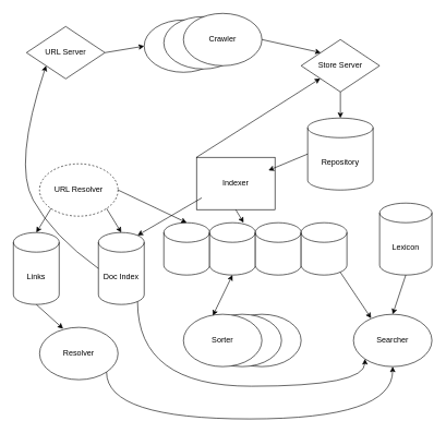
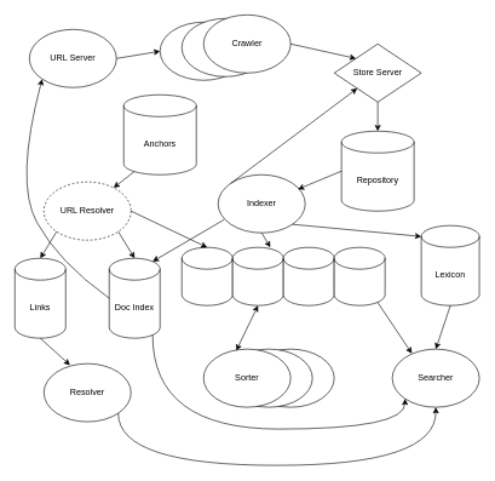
- <mxCell id="2" value="URL Server" style="rhombus;whiteSpace=wrap;html=1;" vertex="1" parent="1"><mxGeometry x="40" y="40" width="120" height="80" as="geometry" /></mxCell>
+ <mxCell id="2" value="URL Server" style="ellipse;whiteSpace=wrap;html=1;" vertex="1" parent="1"><mxGeometry x="40" y="40" width="120" height="80" as="geometry" /></mxCell>
+ <mxCell id="7" value="Anchors" style="shape=cylinder3;whiteSpace=wrap;html=1;boundedLbl=1;backgroundOutline=1;size=15;" vertex="1" parent="1"><mxGeometry x="170" y="130" width="100" height="110" as="geometry" /></mxCell>
+ <mxCell id="25" value="" style="endArrow=classic;html=1;rounded=0;exitX=0.145;exitY=1;exitDx=0;exitDy=-4.35;exitPerimeter=0;entryX=0.8;entryY=0.1;entryDx=0;entryDy=0;entryPerimeter=0;" edge="1" parent="1" source="7" target="4"><mxGeometry width="50" height="50" relative="1" as="geometry"><mxPoint x="370" y="210" as="sourcePoint" /><mxPoint x="420" y="160" as="targetPoint" /></mxGeometry></mxCell>
- <mxCell id="6" value="Indexer" style="whiteSpace=wrap;html=1;rounded=0;" vertex="1" parent="1"><mxGeometry x="300" y="240" width="120" height="80" as="geometry" /></mxCell>
+ <mxCell id="6" value="Indexer" style="ellipse;whiteSpace=wrap;html=1;" vertex="1" parent="1"><mxGeometry x="300" y="240" width="120" height="80" as="geometry" /></mxCell>
+ <mxCell id="34" value="" style="endArrow=classic;html=1;rounded=0;exitX=1;exitY=1;exitDx=0;exitDy=0;entryX=0;entryY=0;entryDx=0;entryDy=15;entryPerimeter=0;" edge="1" parent="1" source="6" target="17"><mxGeometry width="50" height="50" relative="1" as="geometry"><mxPoint x="440" y="730" as="sourcePoint" /><mxPoint x="490" y="680" as="targetPoint" /></mxGeometry></mxCell>
